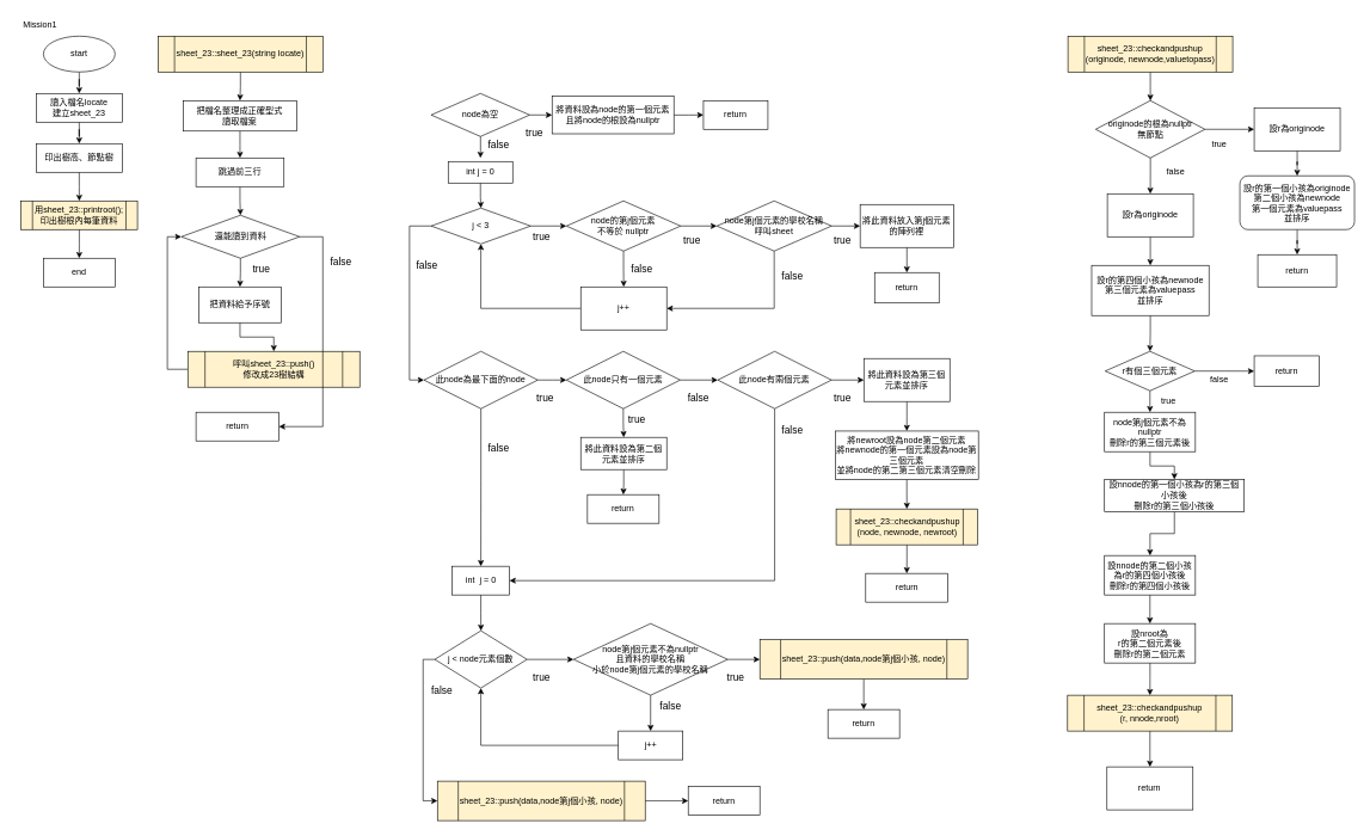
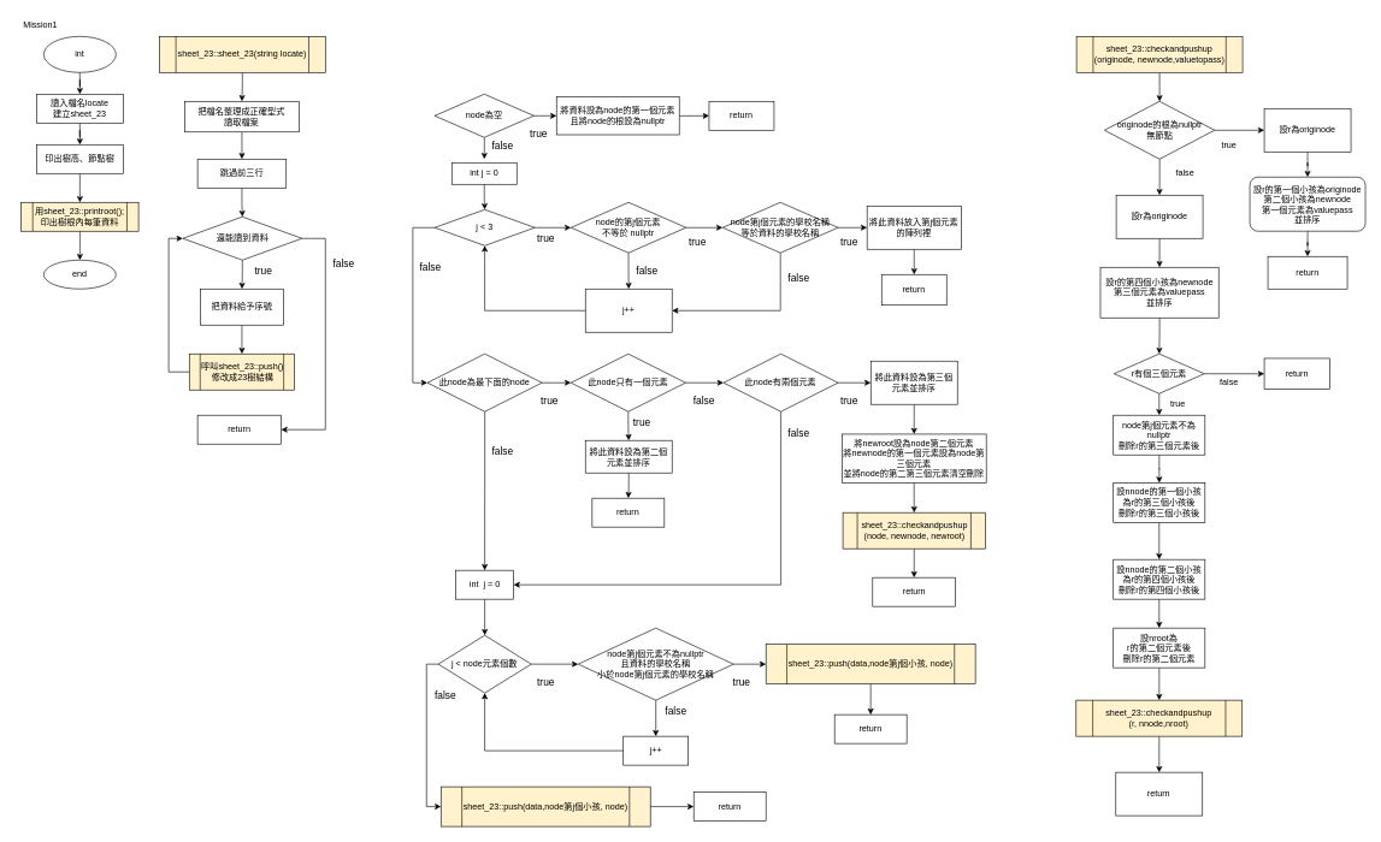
- <mxCell id="4" value="start" style="ellipse;whiteSpace=wrap;html=1;" parent="1" vertex="1"><mxGeometry x="60" y="50" width="100" height="50" as="geometry" /></mxCell>
+ <mxCell id="4" value="int" style="ellipse;whiteSpace=wrap;html=1;" parent="1" vertex="1"><mxGeometry x="60" y="50" width="100" height="50" as="geometry" /></mxCell>
- <mxCell id="42" value="node第j個元素的學校名稱&lt;br&gt;呼叫sheet" style="rhombus;whiteSpace=wrap;html=1;fillColor=#FFFFFF;" parent="1" vertex="1"><mxGeometry x="1000" y="280" width="160" height="70" as="geometry" /></mxCell>
+ <mxCell id="42" value="node第j個元素的學校名稱&lt;br&gt;等於資料的學校名稱" style="rhombus;whiteSpace=wrap;html=1;fillColor=#FFFFFF;" parent="1" vertex="1"><mxGeometry x="1000" y="280" width="160" height="70" as="geometry" /></mxCell>
- <mxCell id="11" value="end" style="whiteSpace=wrap;html=1;fillColor=#FFFFFF;" parent="1" vertex="1"><mxGeometry x="60" y="360" width="100" height="40" as="geometry" /></mxCell>
+ <mxCell id="11" value="end" style="ellipse;whiteSpace=wrap;html=1;fillColor=#FFFFFF;" parent="1" vertex="1"><mxGeometry x="60" y="360" width="100" height="40" as="geometry" /></mxCell>
- <mxCell id="20" value="呼叫sheet_23::push()&lt;br&gt;修改成23樹結構" style="shape=process;whiteSpace=wrap;html=1;backgroundOutline=1;fillColor=#FFF2CC;" parent="1" vertex="1"><mxGeometry x="261.57" y="490" width="240" height="50" as="geometry" /></mxCell>
+ <mxCell id="20" value="呼叫sheet_23::push()&lt;br&gt;修改成23樹結構" style="shape=process;whiteSpace=wrap;html=1;backgroundOutline=1;fillColor=#FFF2CC;" parent="1" vertex="1"><mxGeometry x="261.57" y="490" width="145.62" height="50" as="geometry" /></mxCell>
- <mxCell id="129" value="設nnode的第一個小孩為r的第三個小孩後&lt;br&gt;刪除r的第三個小孩後" style="whiteSpace=wrap;html=1;fillColor=#FFFFFF;" vertex="1" parent="1"><mxGeometry x="1541.06" y="668.75" width="195" height="45" as="geometry" /></mxCell>
+ <mxCell id="129" value="設nnode的第一個小孩為r的第三個小孩後&lt;br&gt;刪除r的第三個小孩後" style="whiteSpace=wrap;html=1;fillColor=#FFFFFF;" vertex="1" parent="1"><mxGeometry x="1541.06" y="668.75" width="126.87" height="55" as="geometry" /></mxCell>
